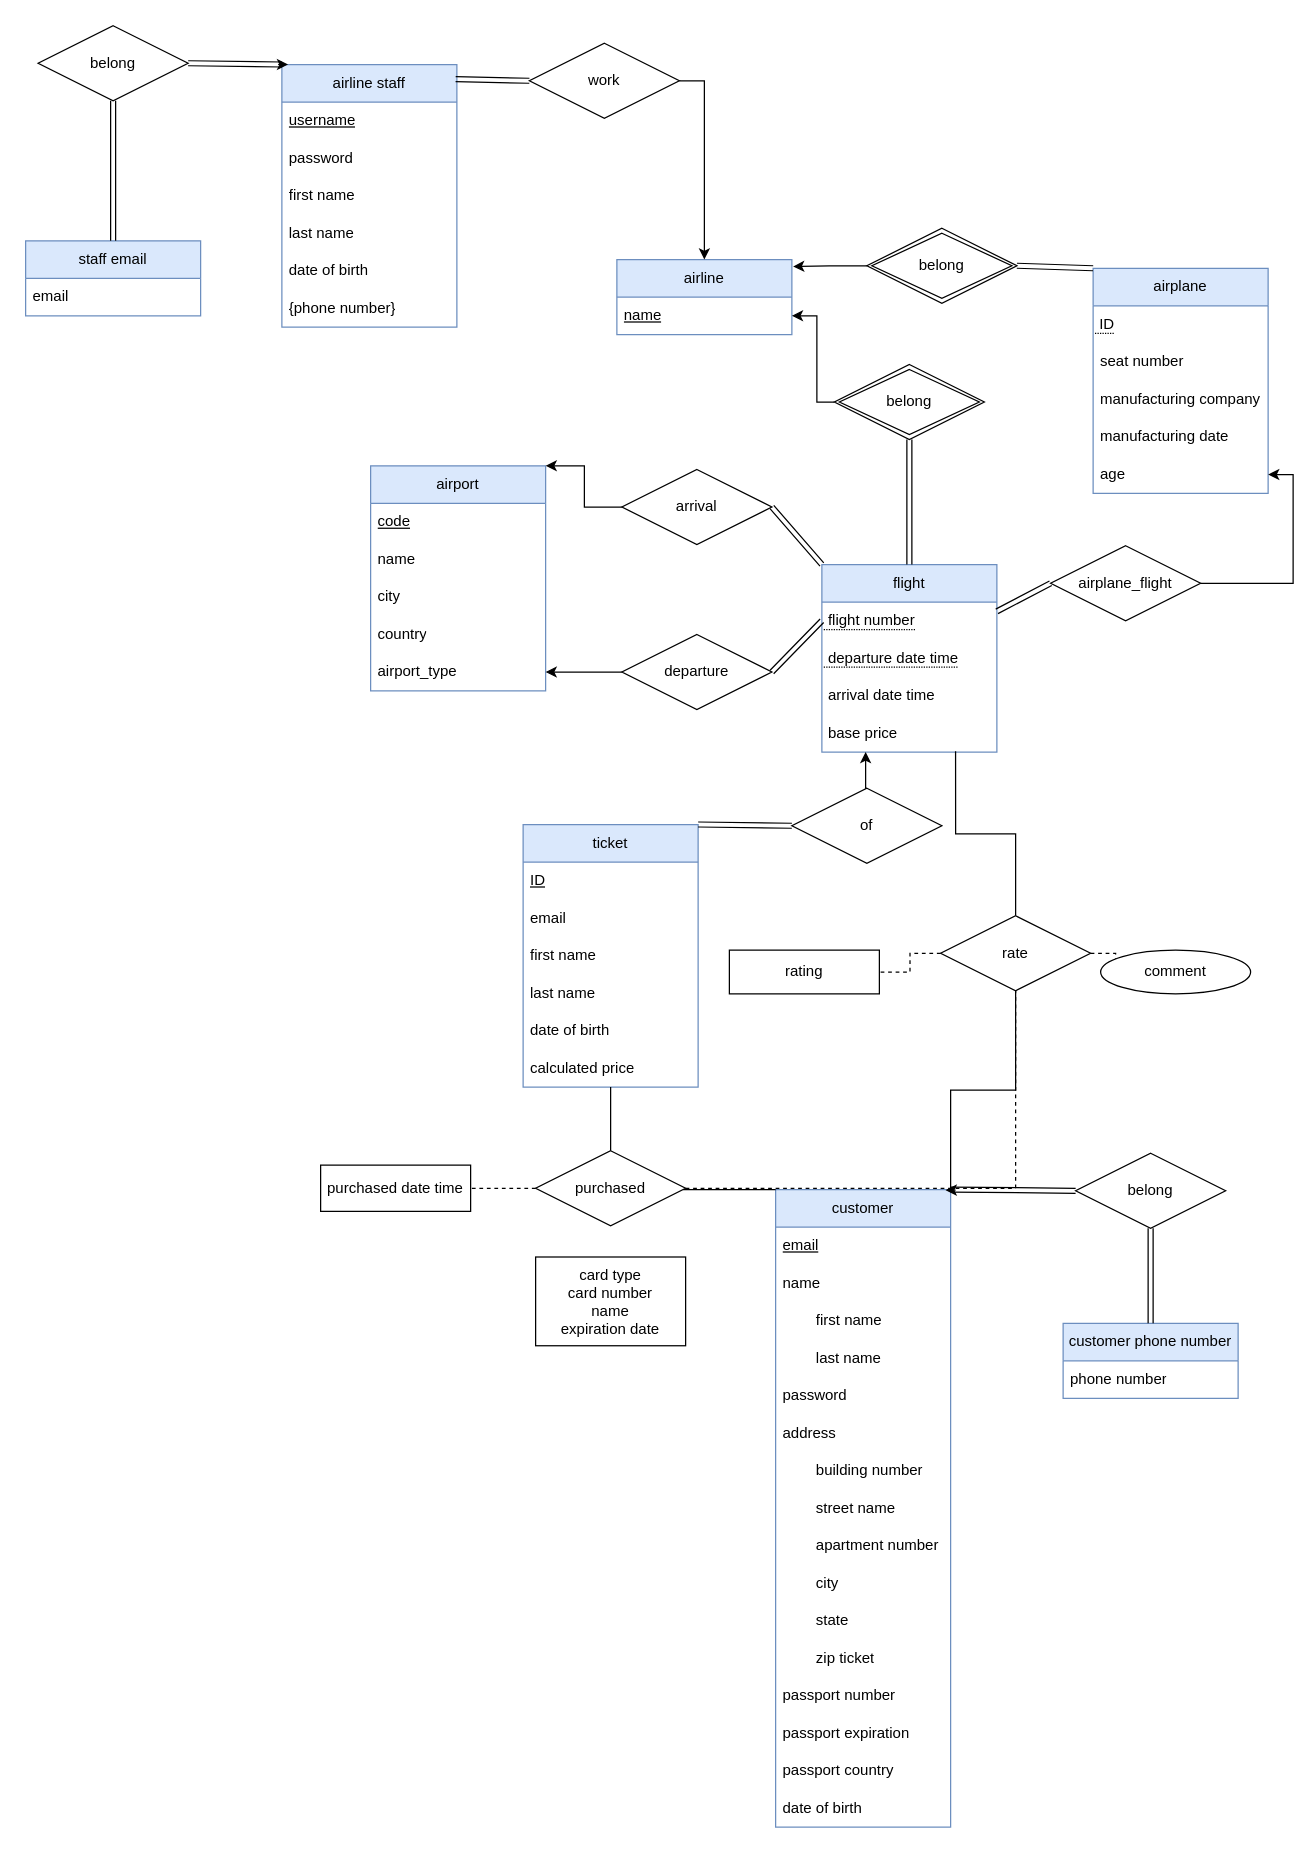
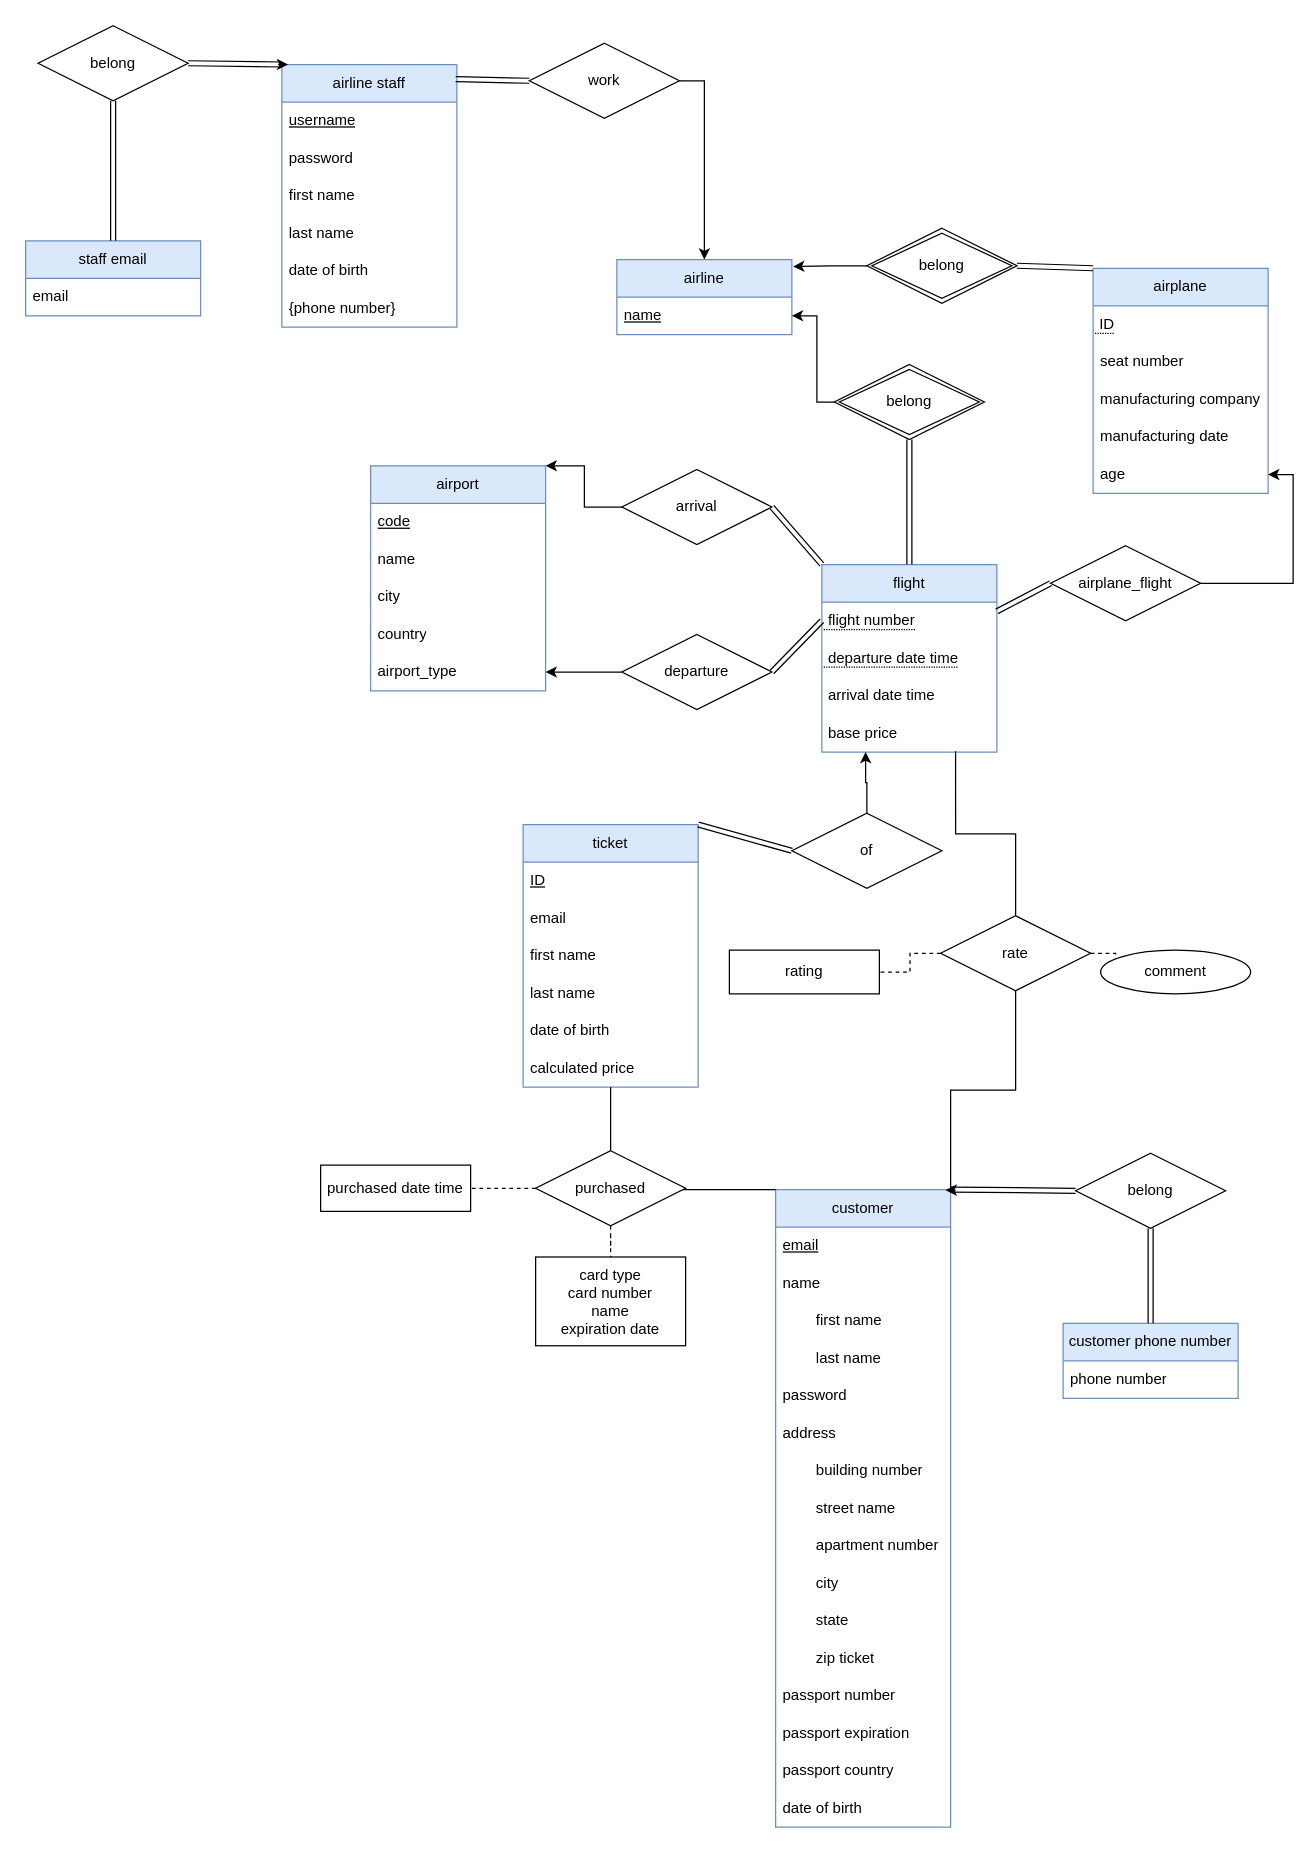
- <mxCell id="44" value="of" style="shape=rhombus;perimeter=rhombusPerimeter;whiteSpace=wrap;html=1;align=center;" parent="1" vertex="1"><mxGeometry x="633" y="630" width="120" height="60" as="geometry" /></mxCell>
+ <mxCell id="44" value="of" style="shape=rhombus;perimeter=rhombusPerimeter;whiteSpace=wrap;html=1;align=center;" parent="1" vertex="1"><mxGeometry x="633" y="650" width="120" height="60" as="geometry" /></mxCell>
- <mxCell id="65" value="" style="edgeStyle=orthogonalEdgeStyle;rounded=0;orthogonalLoop=1;jettySize=auto;html=1;endArrow=none;endFill=0;dashed=1;" parent="1" source="68" target="74" edge="1"><mxGeometry relative="1" as="geometry" /></mxCell>
+ <mxCell id="65" value="" style="edgeStyle=orthogonalEdgeStyle;rounded=0;orthogonalLoop=1;jettySize=auto;html=1;endArrow=none;endFill=0;dashed=1;" parent="1" source="68" target="70" edge="1"><mxGeometry relative="1" as="geometry" /></mxCell>
